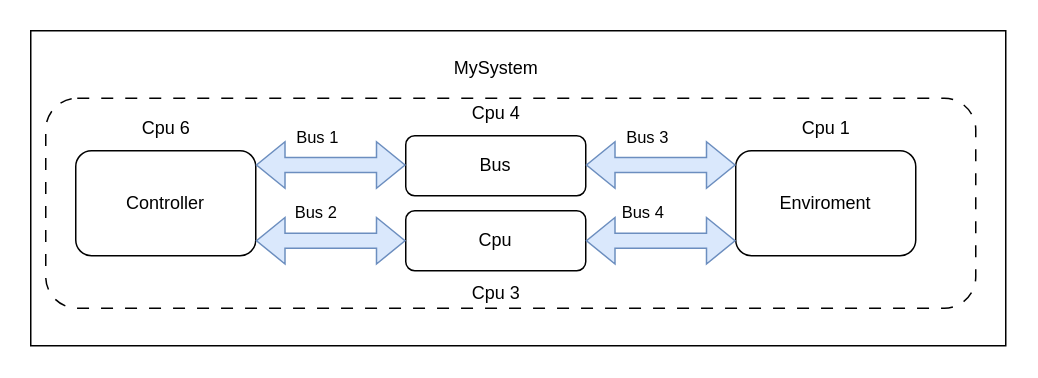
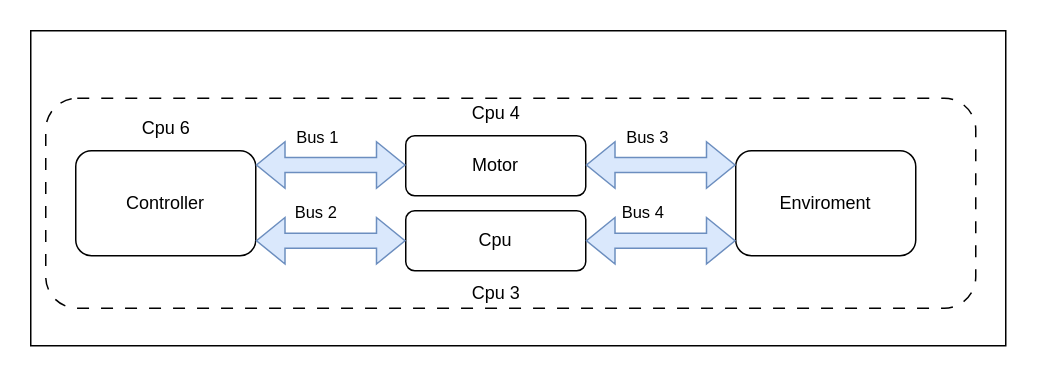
- <mxCell id="20" value="MySystem" style="text;html=1;align=center;verticalAlign=middle;resizable=0;points=[];autosize=1;strokeColor=none;fillColor=none;" vertex="1" parent="1"><mxGeometry x="290" y="30" width="80" height="30" as="geometry" /></mxCell>
- <mxCell id="19" value="Cpu 1" style="text;html=1;align=center;verticalAlign=middle;resizable=0;points=[];autosize=1;strokeColor=none;fillColor=none;" vertex="1" parent="1"><mxGeometry x="520" y="70" width="60" height="30" as="geometry" /></mxCell>
- <mxCell id="5" value="Bus" style="rounded=1;whiteSpace=wrap;html=1;" vertex="1" parent="1"><mxGeometry x="270" y="90" width="120" height="40" as="geometry" /></mxCell>
+ <mxCell id="5" value="Motor" style="rounded=1;whiteSpace=wrap;html=1;" vertex="1" parent="1"><mxGeometry x="270" y="90" width="120" height="40" as="geometry" /></mxCell>
